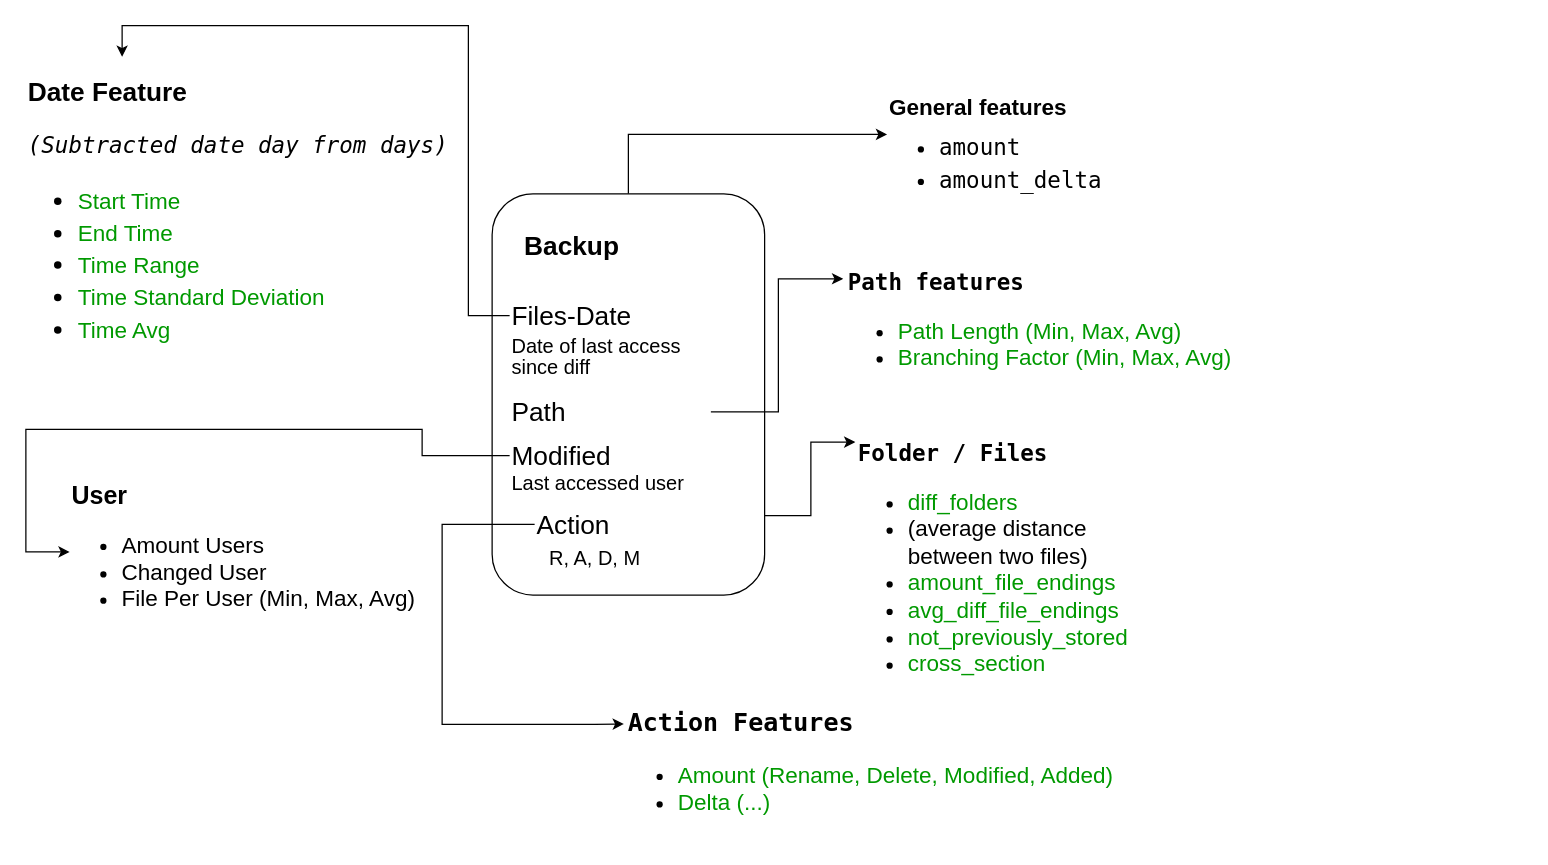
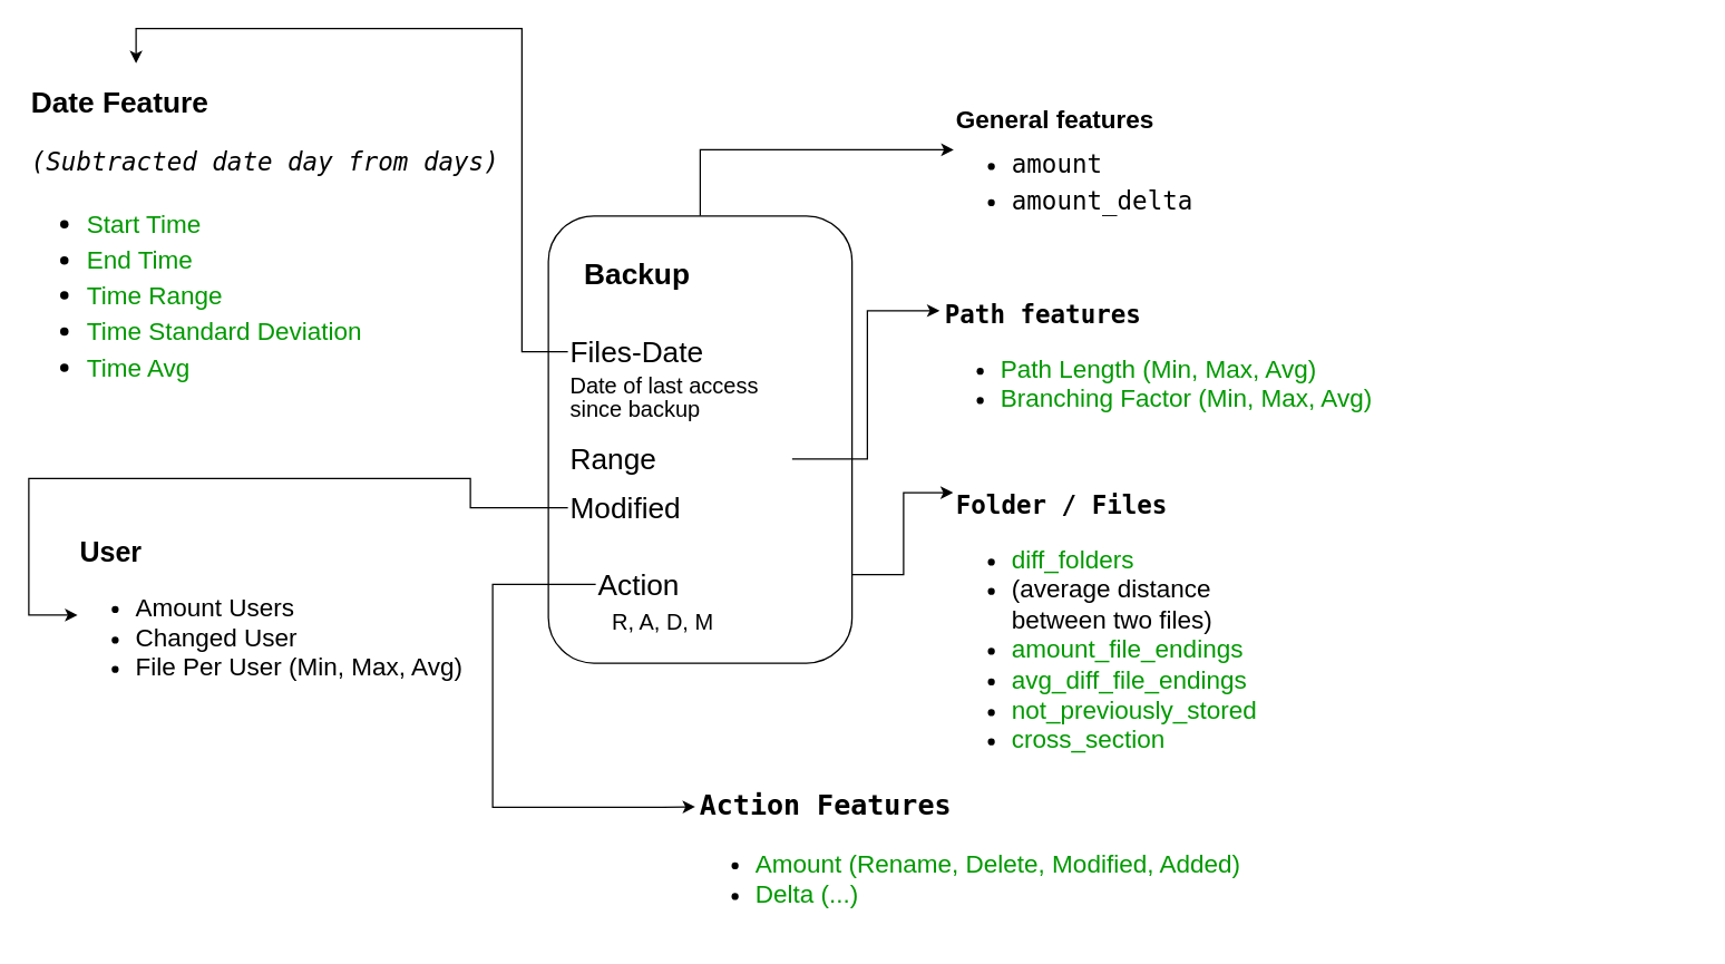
- <mxCell id="11" value="&lt;p style=&quot;line-height: 10% ; font-size: 18px&quot;&gt;&lt;font style=&quot;font-size: 18px&quot;&gt;&lt;b&gt;&lt;span style=&quot;background-color: transparent ; line-height: 80%&quot;&gt; General features&lt;/span&gt;&lt;/b&gt;&lt;br&gt;&lt;span style=&quot;background-color: transparent&quot;&gt;&lt;/span&gt;&lt;/font&gt;&lt;/p&gt;&lt;ul style=&quot;line-height: 0% ; font-size: 18px&quot;&gt;&lt;li&gt;&lt;pre style=&quot;font-family: &amp;#34;menlo&amp;#34; , monospace&quot;&gt;&lt;font style=&quot;font-size: 18px&quot;&gt;&lt;span style=&quot;background-color: transparent ; line-height: 80%&quot;&gt;amount&lt;/span&gt;&lt;/font&gt;&lt;/pre&gt;&lt;/li&gt;&lt;li&gt;&lt;pre style=&quot;font-family: &amp;#34;menlo&amp;#34; , monospace&quot;&gt;&lt;font style=&quot;font-size: 18px&quot;&gt;&lt;span style=&quot;background-color: transparent&quot;&gt;amount_delta&lt;/span&gt;&lt;/font&gt;&lt;/pre&gt;&lt;/li&gt;&lt;/ul&gt;&lt;p style=&quot;font-size: 18px&quot;&gt;&lt;/p&gt;" style="text;whiteSpace=wrap;html=1;fontSize=21;" parent="1" vertex="1"><mxGeometry x="709" y="54" width="286" height="106" as="geometry" /></mxCell>
+ <mxCell id="11" value="&lt;p style=&quot;line-height: 10% ; font-size: 18px&quot;&gt;&lt;font style=&quot;font-size: 18px&quot;&gt;&lt;b&gt;&lt;span style=&quot;background-color: transparent ; line-height: 80%&quot;&gt; General features&lt;/span&gt;&lt;/b&gt;&lt;br&gt;&lt;span style=&quot;background-color: transparent&quot;&gt;&lt;/span&gt;&lt;/font&gt;&lt;/p&gt;&lt;ul style=&quot;line-height: 0% ; font-size: 18px&quot;&gt;&lt;li&gt;&lt;pre style=&quot;font-family: &amp;#34;menlo&amp;#34; , monospace&quot;&gt;&lt;font style=&quot;font-size: 18px&quot;&gt;&lt;span style=&quot;background-color: transparent ; line-height: 80%&quot;&gt;amount&lt;/span&gt;&lt;/font&gt;&lt;/pre&gt;&lt;/li&gt;&lt;li&gt;&lt;pre style=&quot;font-family: &amp;#34;menlo&amp;#34; , monospace&quot;&gt;&lt;font style=&quot;font-size: 18px&quot;&gt;&lt;span style=&quot;background-color: transparent&quot;&gt;amount_delta&lt;/span&gt;&lt;/font&gt;&lt;/pre&gt;&lt;/li&gt;&lt;/ul&gt;&lt;p style=&quot;font-size: 18px&quot;&gt;&lt;/p&gt;" style="text;whiteSpace=wrap;html=1;fontSize=21;" parent="1" vertex="1"><mxGeometry x="684" y="54" width="286" height="106" as="geometry" /></mxCell>
- <mxCell id="10" value="&lt;p style=&quot;line-height: 70%&quot;&gt;&lt;font style=&quot;font-size: 16px&quot;&gt;Date of last access since diff&lt;br&gt;&lt;/font&gt;&lt;/p&gt;" style="text;html=1;strokeColor=none;fillColor=none;align=left;verticalAlign=middle;whiteSpace=wrap;rounded=0;fontSize=21;" parent="1" vertex="1"><mxGeometry x="407" y="274" width="161" height="20" as="geometry" /></mxCell>
+ <mxCell id="10" value="&lt;p style=&quot;line-height: 70%&quot;&gt;&lt;font style=&quot;font-size: 16px&quot;&gt;Date of last access since backup&lt;br&gt;&lt;/font&gt;&lt;/p&gt;" style="text;html=1;strokeColor=none;fillColor=none;align=left;verticalAlign=middle;whiteSpace=wrap;rounded=0;fontSize=21;" parent="1" vertex="1"><mxGeometry x="407" y="274" width="161" height="20" as="geometry" /></mxCell>
- <mxCell id="9" value="Path" style="text;html=1;strokeColor=none;fillColor=none;align=left;verticalAlign=middle;whiteSpace=wrap;rounded=0;fontSize=21;" parent="1" vertex="1"><mxGeometry x="407" y="319" width="161" height="20" as="geometry" /></mxCell>
+ <mxCell id="9" value="Range" style="text;html=1;strokeColor=none;fillColor=none;align=left;verticalAlign=middle;whiteSpace=wrap;rounded=0;fontSize=21;" parent="1" vertex="1"><mxGeometry x="407" y="319" width="161" height="20" as="geometry" /></mxCell>
- <mxCell id="17" value="&lt;p style=&quot;line-height: 70%&quot;&gt;&lt;font style=&quot;font-size: 16px&quot;&gt;Last accessed user&lt;br&gt;&lt;/font&gt;&lt;/p&gt;" style="text;html=1;strokeColor=none;fillColor=none;align=left;verticalAlign=middle;whiteSpace=wrap;rounded=0;fontSize=21;" parent="1" vertex="1"><mxGeometry x="407" y="376" width="161" height="20" as="geometry" /></mxCell>
